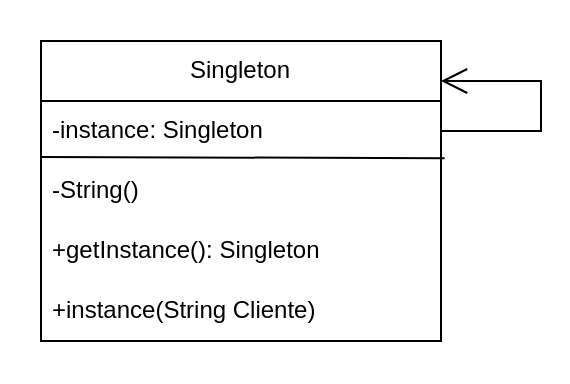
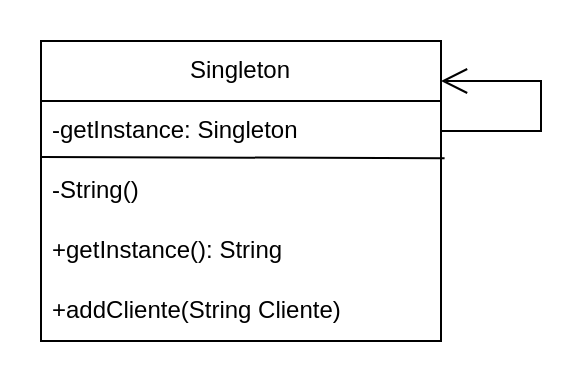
- <mxCell id="4" value="-instance: Singleton" style="text;strokeColor=none;fillColor=none;align=left;verticalAlign=middle;spacingLeft=4;spacingRight=4;overflow=hidden;points=[[0,0.5],[1,0.5]];portConstraint=eastwest;rotatable=0;whiteSpace=wrap;html=1;" parent="2" vertex="1"><mxGeometry y="30" width="200" height="30" as="geometry" /></mxCell>
+ <mxCell id="4" value="-getInstance: Singleton" style="text;strokeColor=none;fillColor=none;align=left;verticalAlign=middle;spacingLeft=4;spacingRight=4;overflow=hidden;points=[[0,0.5],[1,0.5]];portConstraint=eastwest;rotatable=0;whiteSpace=wrap;html=1;" parent="2" vertex="1"><mxGeometry y="30" width="200" height="30" as="geometry" /></mxCell>
- <mxCell id="6" value="+getInstance(): Singleton" style="text;strokeColor=none;fillColor=none;align=left;verticalAlign=middle;spacingLeft=4;spacingRight=4;overflow=hidden;points=[[0,0.5],[1,0.5]];portConstraint=eastwest;rotatable=0;whiteSpace=wrap;html=1;" parent="2" vertex="1"><mxGeometry y="90" width="200" height="30" as="geometry" /></mxCell>
+ <mxCell id="6" value="+getInstance(): String" style="text;strokeColor=none;fillColor=none;align=left;verticalAlign=middle;spacingLeft=4;spacingRight=4;overflow=hidden;points=[[0,0.5],[1,0.5]];portConstraint=eastwest;rotatable=0;whiteSpace=wrap;html=1;" parent="2" vertex="1"><mxGeometry y="90" width="200" height="30" as="geometry" /></mxCell>
- <mxCell id="7" value="+instance(String Cliente)" style="text;strokeColor=none;fillColor=none;align=left;verticalAlign=middle;spacingLeft=4;spacingRight=4;overflow=hidden;points=[[0,0.5],[1,0.5]];portConstraint=eastwest;rotatable=0;whiteSpace=wrap;html=1;" parent="2" vertex="1"><mxGeometry y="120" width="200" height="30" as="geometry" /></mxCell>
+ <mxCell id="7" value="+addCliente(String Cliente)" style="text;strokeColor=none;fillColor=none;align=left;verticalAlign=middle;spacingLeft=4;spacingRight=4;overflow=hidden;points=[[0,0.5],[1,0.5]];portConstraint=eastwest;rotatable=0;whiteSpace=wrap;html=1;" parent="2" vertex="1"><mxGeometry y="120" width="200" height="30" as="geometry" /></mxCell>
